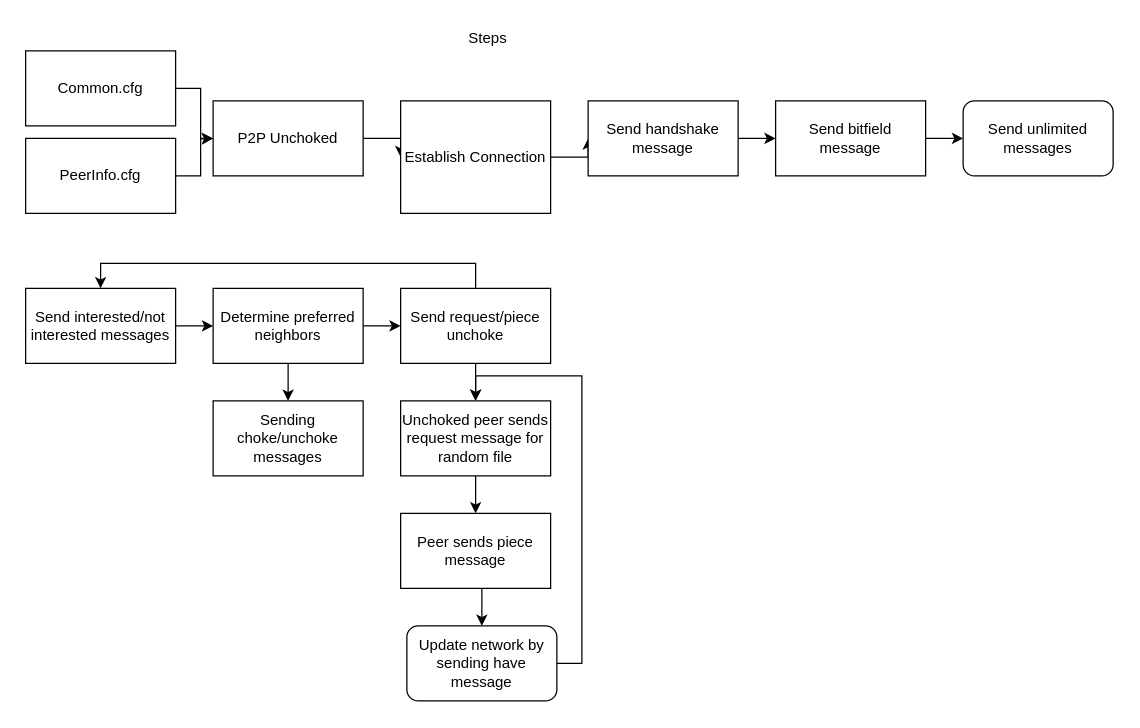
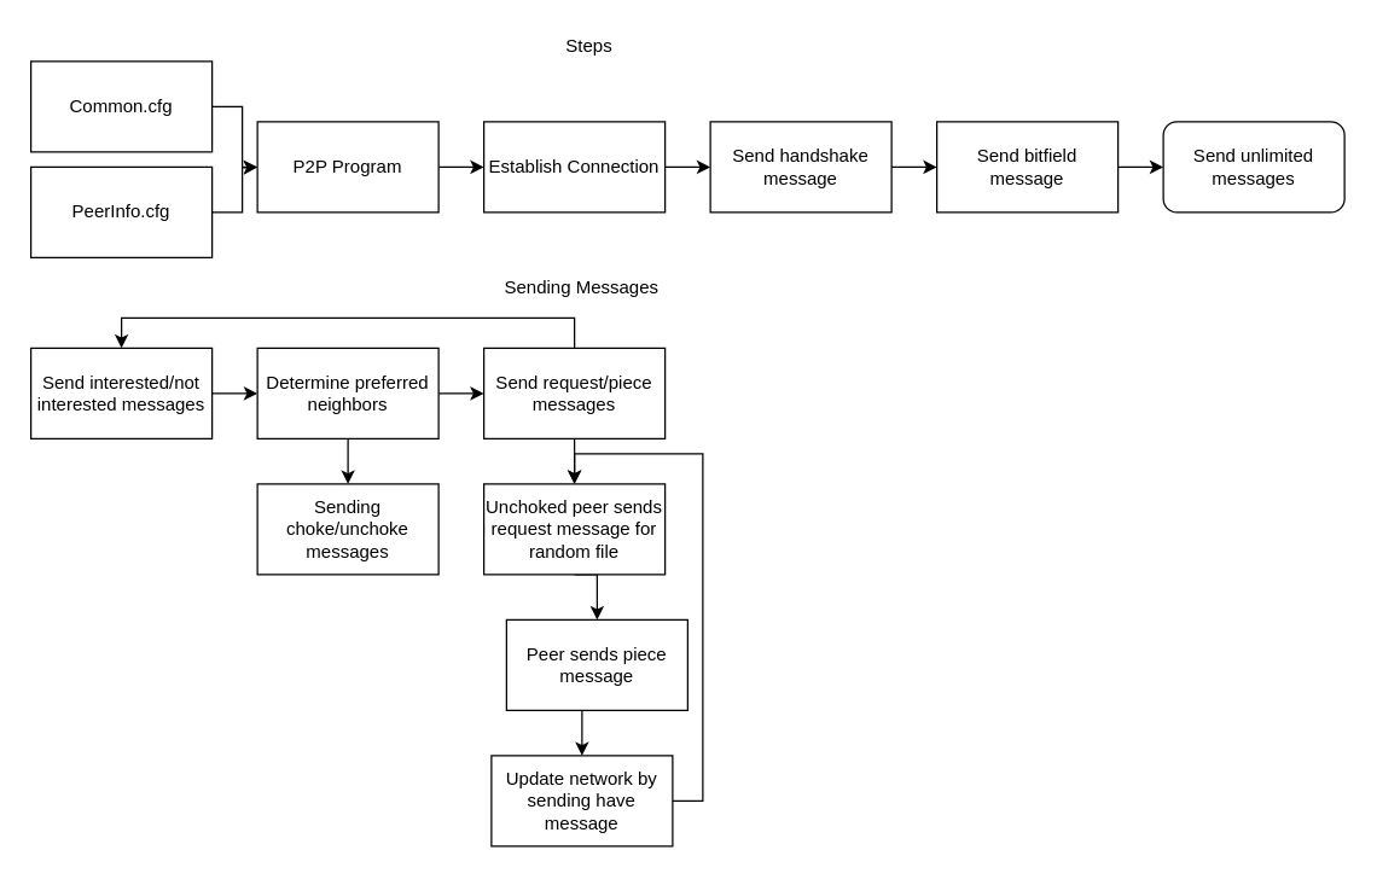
- <mxCell id="7" value="&lt;div&gt;P2P Unchoked&lt;/div&gt;" style="rounded=0;whiteSpace=wrap;html=1;" vertex="1" parent="1"><mxGeometry x="170" y="80" width="120" height="60" as="geometry" /></mxCell>
+ <mxCell id="7" value="&lt;div&gt;P2P Program&lt;/div&gt;" style="rounded=0;whiteSpace=wrap;html=1;" vertex="1" parent="1"><mxGeometry x="170" y="80" width="120" height="60" as="geometry" /></mxCell>
- <mxCell id="10" value="Establish Connection" style="rounded=0;whiteSpace=wrap;html=1;" vertex="1" parent="1"><mxGeometry x="320" y="80" width="120" height="90" as="geometry" /></mxCell>
+ <mxCell id="10" value="Establish Connection" style="rounded=0;whiteSpace=wrap;html=1;" vertex="1" parent="1"><mxGeometry x="320" y="80" width="120" height="60" as="geometry" /></mxCell>
+ <mxCell id="14" value="Sending Messages" style="text;html=1;strokeColor=none;fillColor=none;align=center;verticalAlign=middle;whiteSpace=wrap;rounded=0;" vertex="1" parent="1"><mxGeometry x="300" y="180" width="170" height="20" as="geometry" /></mxCell>
- <mxCell id="25" value="Send request/piece unchoke" style="rounded=0;whiteSpace=wrap;html=1;" vertex="1" parent="1"><mxGeometry x="320" y="230" width="120" height="60" as="geometry" /></mxCell>
+ <mxCell id="25" value="Send request/piece messages" style="rounded=0;whiteSpace=wrap;html=1;" vertex="1" parent="1"><mxGeometry x="320" y="230" width="120" height="60" as="geometry" /></mxCell>
- <mxCell id="29" value="Peer sends piece message" style="rounded=0;whiteSpace=wrap;html=1;" vertex="1" parent="1"><mxGeometry x="320" y="410" width="120" height="60" as="geometry" /></mxCell>
+ <mxCell id="29" value="Peer sends piece message" style="rounded=0;whiteSpace=wrap;html=1;" vertex="1" parent="1"><mxGeometry x="335" y="410" width="120" height="60" as="geometry" /></mxCell>
- <mxCell id="31" value="Update network by sending have message" style="whiteSpace=wrap;html=1;rounded=1;" vertex="1" parent="1"><mxGeometry x="325" y="500" width="120" height="60" as="geometry" /></mxCell>
+ <mxCell id="31" value="Update network by sending have message" style="rounded=0;whiteSpace=wrap;html=1;" vertex="1" parent="1"><mxGeometry x="325" y="500" width="120" height="60" as="geometry" /></mxCell>
